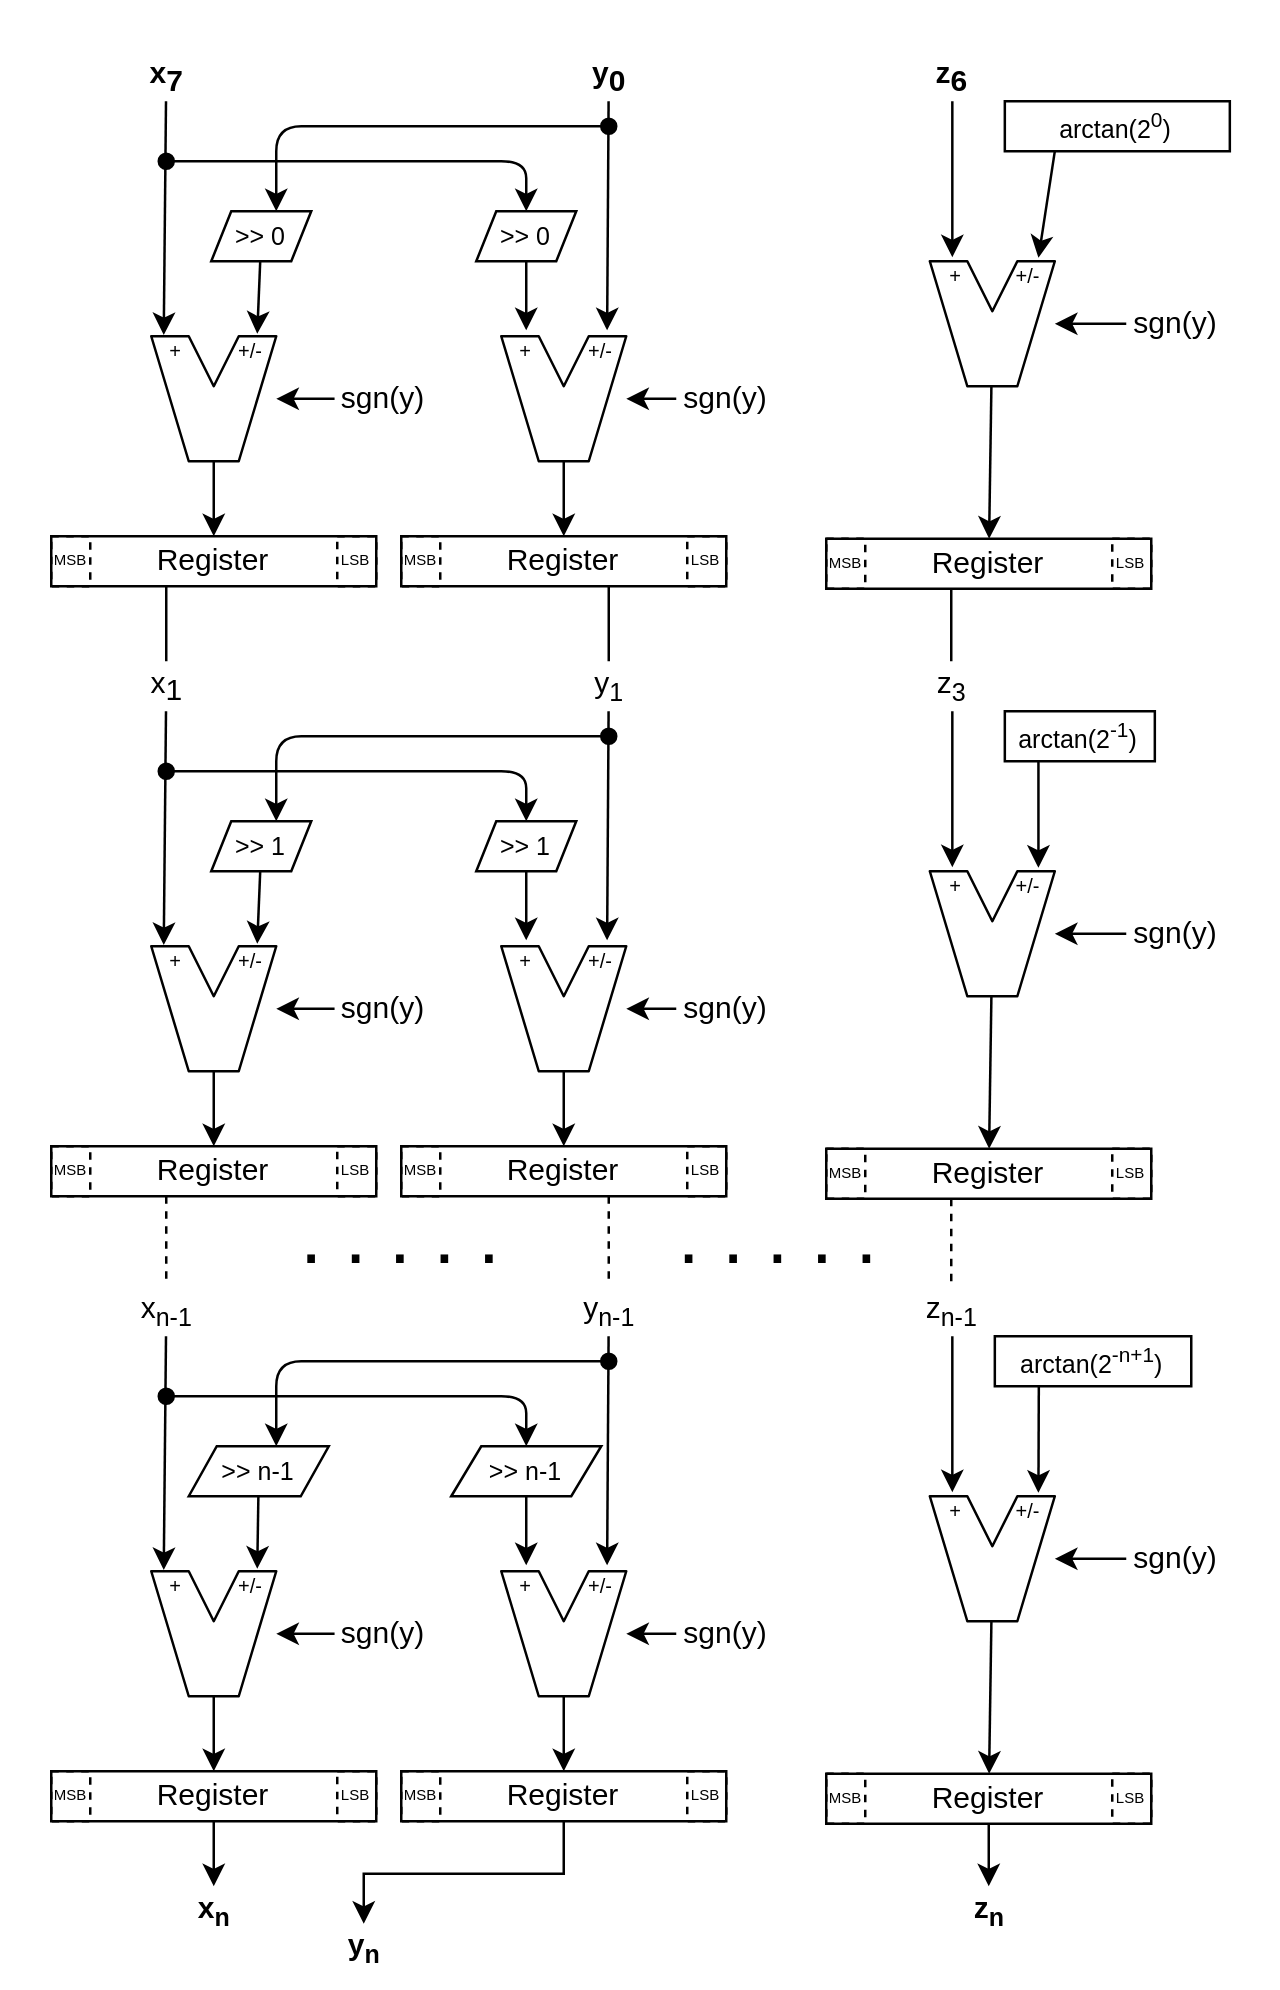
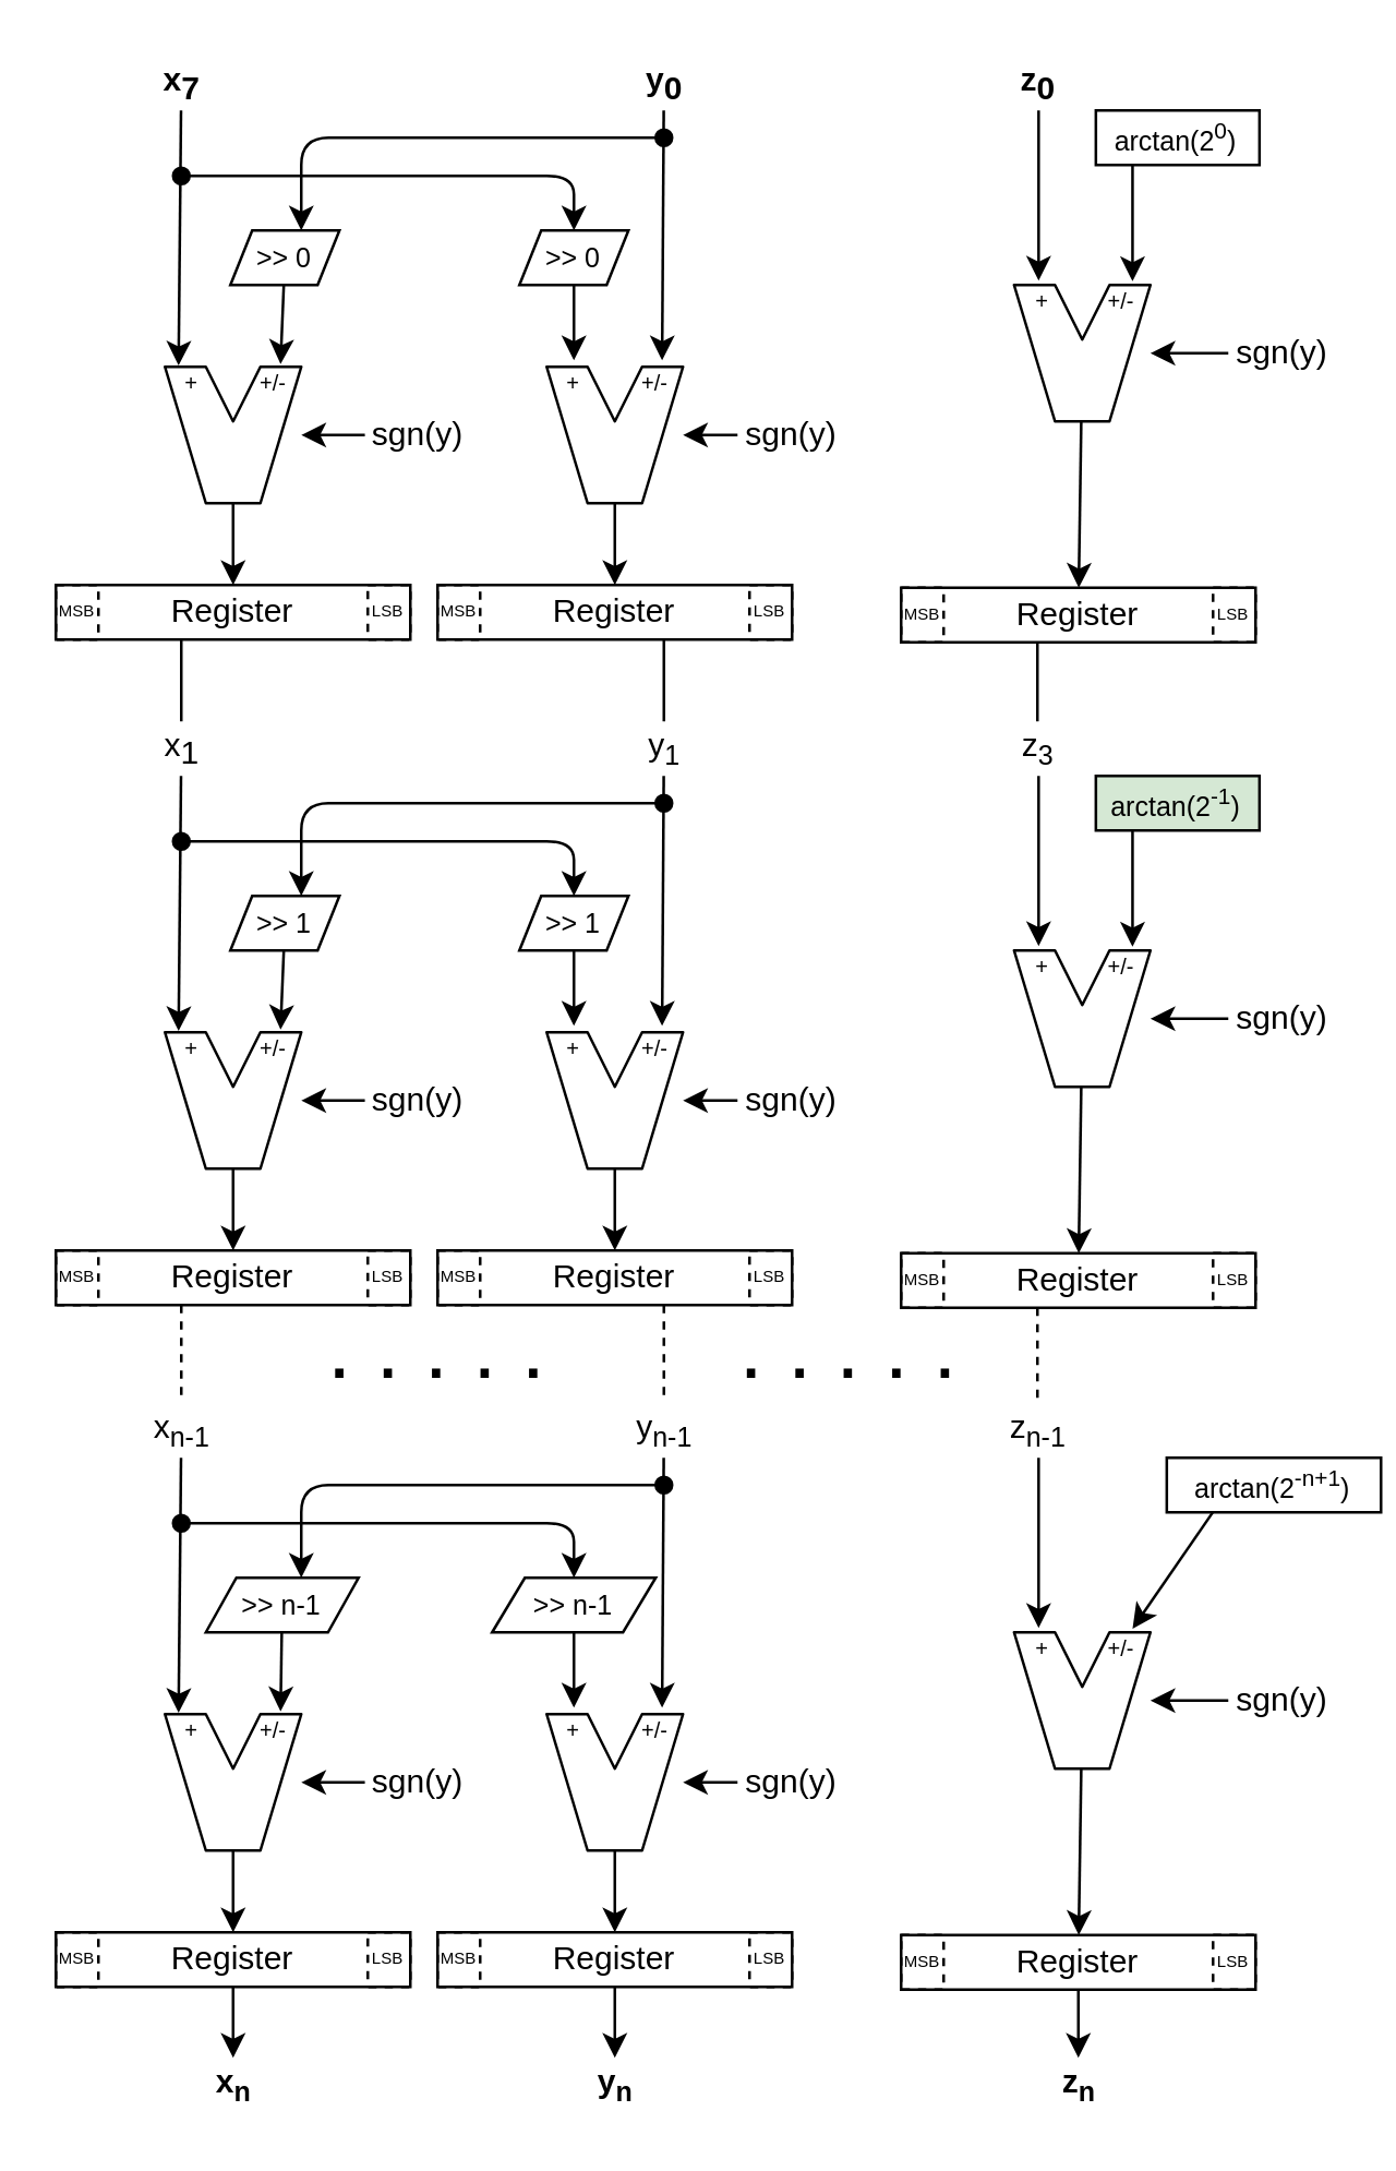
- <mxCell id="29" value="&lt;font style=&quot;font-size: 12px;&quot;&gt;z&lt;sub style=&quot;font-size: 12px;&quot;&gt;6&lt;/sub&gt;&lt;/font&gt;" style="text;html=1;align=center;verticalAlign=middle;resizable=0;points=[];autosize=1;fontSize=12;fontStyle=1" vertex="1" parent="1"><mxGeometry x="365.43" y="20" width="30" height="20" as="geometry" /></mxCell>
+ <mxCell id="29" value="&lt;font style=&quot;font-size: 12px;&quot;&gt;z&lt;sub style=&quot;font-size: 12px;&quot;&gt;0&lt;/sub&gt;&lt;/font&gt;" style="text;html=1;align=center;verticalAlign=middle;resizable=0;points=[];autosize=1;fontSize=12;fontStyle=1" vertex="1" parent="1"><mxGeometry x="365.43" y="20" width="30" height="20" as="geometry" /></mxCell>
- <mxCell id="31" value="&lt;font style=&quot;font-size: 10px&quot;&gt;arctan(2&lt;sup&gt;0&lt;/sup&gt;)&lt;/font&gt;" style="rounded=0;whiteSpace=wrap;html=1;fontSize=6;" vertex="1" parent="1"><mxGeometry x="401.43" y="40" width="90" height="20" as="geometry" /></mxCell>
+ <mxCell id="31" value="&lt;font style=&quot;font-size: 10px&quot;&gt;arctan(2&lt;sup&gt;0&lt;/sup&gt;)&lt;/font&gt;" style="rounded=0;whiteSpace=wrap;html=1;fontSize=6;" vertex="1" parent="1"><mxGeometry x="401.43" y="40" width="60" height="20" as="geometry" /></mxCell>
- <mxCell id="81" value="&lt;font style=&quot;font-size: 10px&quot;&gt;arctan(2&lt;sup&gt;-1&lt;/sup&gt;)&lt;/font&gt;" style="rounded=0;whiteSpace=wrap;html=1;fontSize=6;" vertex="1" parent="1"><mxGeometry x="401.43" y="284" width="60" height="20" as="geometry" /></mxCell>
+ <mxCell id="81" value="&lt;font style=&quot;font-size: 10px&quot;&gt;arctan(2&lt;sup&gt;-1&lt;/sup&gt;)&lt;/font&gt;" style="rounded=0;whiteSpace=wrap;html=1;fontSize=6;fillColor=#d5e8d4;" vertex="1" parent="1"><mxGeometry x="401.43" y="284" width="60" height="20" as="geometry" /></mxCell>
- <mxCell id="134" value="&lt;font style=&quot;font-size: 10px&quot;&gt;arctan(2&lt;sup&gt;-n+1&lt;/sup&gt;)&lt;/font&gt;" style="rounded=0;whiteSpace=wrap;html=1;fontSize=6;" vertex="1" parent="1"><mxGeometry x="397.43" y="534" width="78.57" height="20" as="geometry" /></mxCell>
+ <mxCell id="134" value="&lt;font style=&quot;font-size: 10px&quot;&gt;arctan(2&lt;sup&gt;-n+1&lt;/sup&gt;)&lt;/font&gt;" style="rounded=0;whiteSpace=wrap;html=1;fontSize=6;" vertex="1" parent="1"><mxGeometry x="427.43" y="534" width="78.57" height="20" as="geometry" /></mxCell>
- <mxCell id="156" value="&lt;font style=&quot;font-size: 12px&quot;&gt;y&lt;sub&gt;n&lt;/sub&gt;&lt;/font&gt;" style="text;html=1;align=center;verticalAlign=middle;resizable=0;points=[];autosize=1;fontSize=12;fontStyle=1" vertex="1" parent="1"><mxGeometry x="130" y="769" width="30" height="20" as="geometry" /></mxCell>
+ <mxCell id="156" value="&lt;font style=&quot;font-size: 12px&quot;&gt;y&lt;sub&gt;n&lt;/sub&gt;&lt;/font&gt;" style="text;html=1;align=center;verticalAlign=middle;resizable=0;points=[];autosize=1;fontSize=12;fontStyle=1" vertex="1" parent="1"><mxGeometry x="210" y="754" width="30" height="20" as="geometry" /></mxCell>
